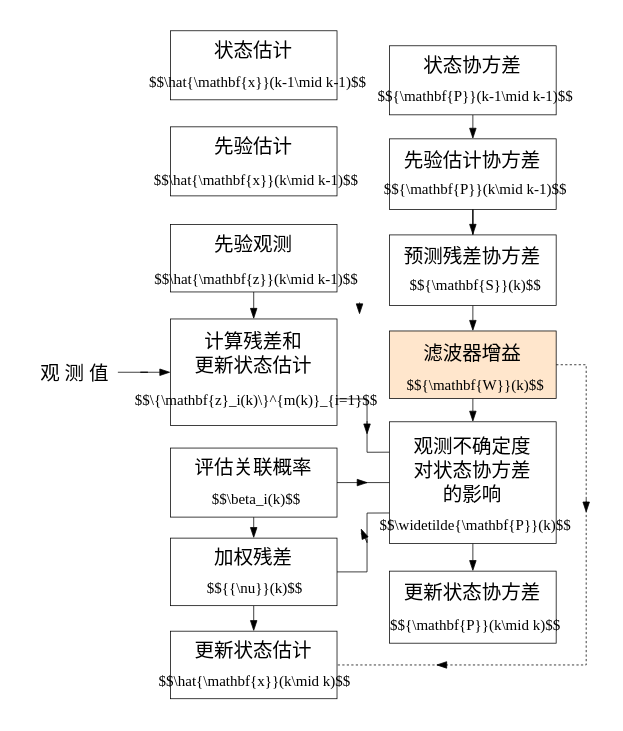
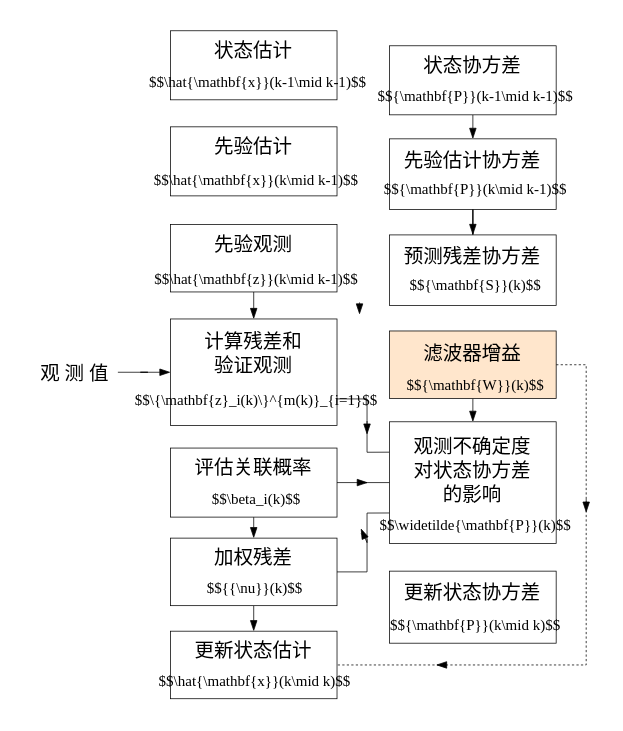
- <mxCell id="19" style="edgeStyle=orthogonalEdgeStyle;rounded=0;orthogonalLoop=1;jettySize=auto;html=1;exitX=0.5;exitY=1;exitDx=0;exitDy=0;entryX=0.5;entryY=0;entryDx=0;entryDy=0;endArrow=blockThin;endFill=1;strokeWidth=0.5;fontFamily=微软雅黑;fontStyle=0" parent="1" source="20" target="23" edge="1"><mxGeometry relative="1" as="geometry" /></mxCell>
- <mxCell id="7" value="计算残差和&lt;br style=&quot;font-size: 13px;&quot;&gt;更新状态估计&lt;br style=&quot;font-size: 13px;&quot;&gt;&amp;nbsp;&amp;nbsp;" style="rounded=0;whiteSpace=wrap;html=1;fontSize=13;fontFamily=微软雅黑;flipV=0;spacingTop=-9;strokeWidth=0.5;fontStyle=0" parent="1" vertex="1"><mxGeometry x="113" y="212" width="111" height="71" as="geometry" /></mxCell>
+ <mxCell id="7" value="计算残差和&lt;br style=&quot;font-size: 13px;&quot;&gt;验证观测&lt;br style=&quot;font-size: 13px;&quot;&gt;&amp;nbsp;&amp;nbsp;" style="rounded=0;whiteSpace=wrap;html=1;fontSize=13;fontFamily=微软雅黑;flipV=0;spacingTop=-9;strokeWidth=0.5;fontStyle=0" parent="1" vertex="1"><mxGeometry x="113" y="212" width="111" height="71" as="geometry" /></mxCell>
- <mxCell id="24" style="edgeStyle=orthogonalEdgeStyle;rounded=0;orthogonalLoop=1;jettySize=auto;html=1;exitX=0.5;exitY=1;exitDx=0;exitDy=0;entryX=0.5;entryY=0;entryDx=0;entryDy=0;endArrow=blockThin;endFill=1;strokeWidth=0.5;fontFamily=微软雅黑;fontStyle=0" parent="1" source="25" target="26" edge="1"><mxGeometry relative="1" as="geometry" /></mxCell>
